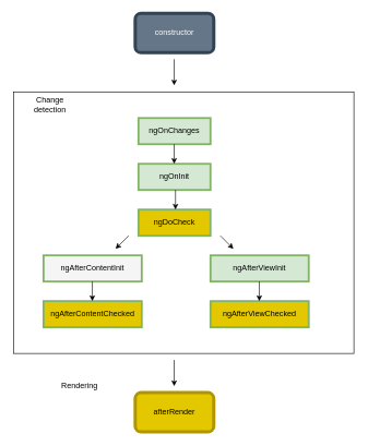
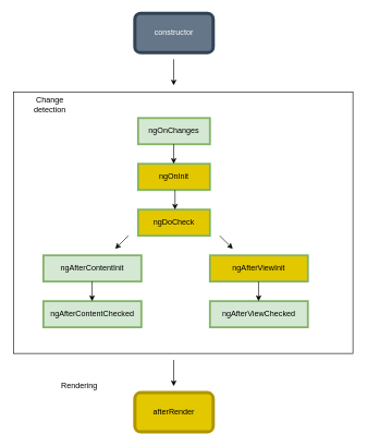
- <mxCell id="6" value="ngOnInit" style="rounded=0;whiteSpace=wrap;html=1;fillColor=#d5e8d4;strokeColor=#82b366;strokeWidth=3;" vertex="1" parent="1"><mxGeometry x="211" y="250" width="110" height="40" as="geometry" /></mxCell>
+ <mxCell id="6" value="ngOnInit" style="rounded=0;whiteSpace=wrap;html=1;fillColor=#e3c800;strokeColor=#82b366;strokeWidth=3;" vertex="1" parent="1"><mxGeometry x="211" y="250" width="110" height="40" as="geometry" /></mxCell>
- <mxCell id="8" value="ngAfterContentInit" style="rounded=0;whiteSpace=wrap;html=1;fillColor=#f5f5f5;strokeColor=#82b366;strokeWidth=3;" vertex="1" parent="1"><mxGeometry x="66" y="390" width="150" height="40" as="geometry" /></mxCell>
+ <mxCell id="8" value="ngAfterContentInit" style="rounded=0;whiteSpace=wrap;html=1;fillColor=#d5e8d4;strokeColor=#82b366;strokeWidth=3;" vertex="1" parent="1"><mxGeometry x="66" y="390" width="150" height="40" as="geometry" /></mxCell>
- <mxCell id="9" value="ngAfterViewInit" style="rounded=0;whiteSpace=wrap;html=1;fillColor=#d5e8d4;strokeColor=#82b366;strokeWidth=3;" vertex="1" parent="1"><mxGeometry x="321" y="390" width="150" height="40" as="geometry" /></mxCell>
+ <mxCell id="9" value="ngAfterViewInit" style="rounded=0;whiteSpace=wrap;html=1;fillColor=#e3c800;strokeColor=#82b366;strokeWidth=3;" vertex="1" parent="1"><mxGeometry x="321" y="390" width="150" height="40" as="geometry" /></mxCell>
- <mxCell id="10" value="ngAfterContentChecked" style="rounded=0;whiteSpace=wrap;html=1;fillColor=#e3c800;strokeColor=#82b366;strokeWidth=3;" vertex="1" parent="1"><mxGeometry x="66" y="460" width="150" height="40" as="geometry" /></mxCell>
+ <mxCell id="10" value="ngAfterContentChecked" style="rounded=0;whiteSpace=wrap;html=1;fillColor=#d5e8d4;strokeColor=#82b366;strokeWidth=3;" vertex="1" parent="1"><mxGeometry x="66" y="460" width="150" height="40" as="geometry" /></mxCell>
- <mxCell id="11" value="ngAfterViewChecked" style="rounded=0;whiteSpace=wrap;html=1;fillColor=#e3c800;strokeColor=#82b366;strokeWidth=3;" vertex="1" parent="1"><mxGeometry x="321" y="460" width="150" height="40" as="geometry" /></mxCell>
+ <mxCell id="11" value="ngAfterViewChecked" style="rounded=0;whiteSpace=wrap;html=1;fillColor=#d5e8d4;strokeColor=#82b366;strokeWidth=3;" vertex="1" parent="1"><mxGeometry x="321" y="460" width="150" height="40" as="geometry" /></mxCell>
